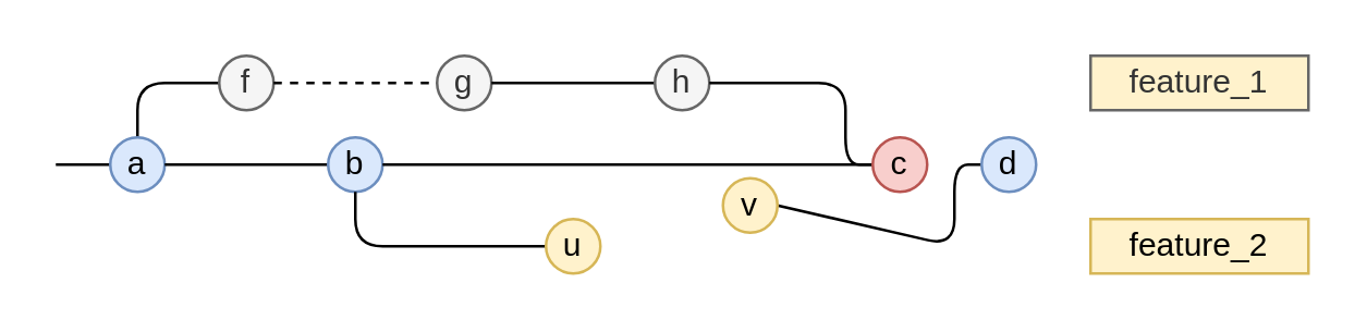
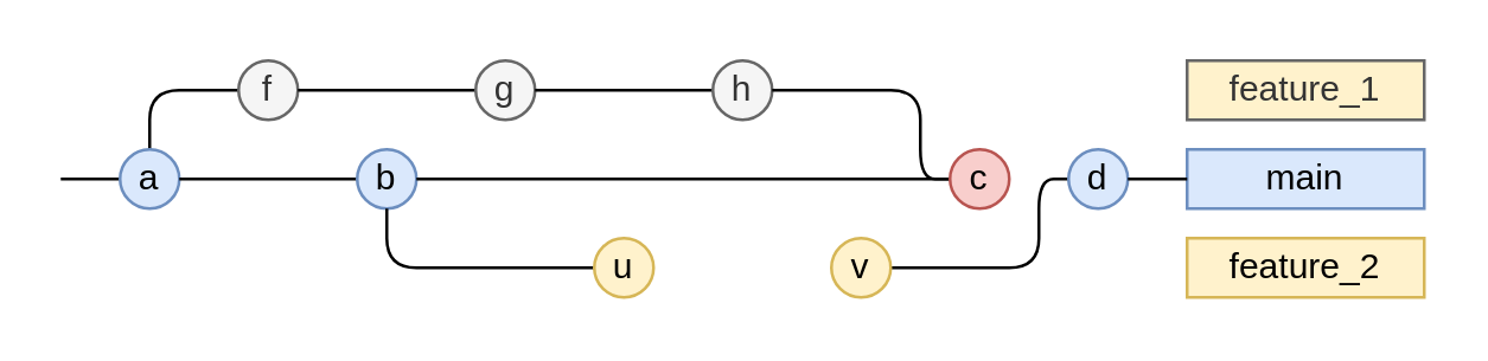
- <mxCell id="5" value="" style="endArrow=none;html=1;rounded=1;exitX=1;exitY=0.5;exitDx=0;exitDy=0;entryX=0;entryY=0.5;entryDx=0;entryDy=0;dashed=1;" edge="1" parent="1" source="4" target="6"><mxGeometry width="50" height="50" relative="1" as="geometry"><mxPoint x="100" y="30" as="sourcePoint" /><mxPoint x="160" y="30" as="targetPoint" /></mxGeometry></mxCell>
+ <mxCell id="5" value="" style="endArrow=none;html=1;rounded=1;exitX=1;exitY=0.5;exitDx=0;exitDy=0;entryX=0;entryY=0.5;entryDx=0;entryDy=0;" edge="1" parent="1" source="4" target="6"><mxGeometry width="50" height="50" relative="1" as="geometry"><mxPoint x="100" y="30" as="sourcePoint" /><mxPoint x="160" y="30" as="targetPoint" /></mxGeometry></mxCell>
+ <mxCell id="19" value="" style="endArrow=none;html=1;rounded=1;exitX=1;exitY=0.5;exitDx=0;exitDy=0;entryX=0;entryY=0.5;entryDx=0;entryDy=0;" edge="1" parent="1" source="18" target="9"><mxGeometry width="50" height="50" relative="1" as="geometry"><mxPoint x="380" y="60" as="sourcePoint" /><mxPoint x="400" y="60" as="targetPoint" /></mxGeometry></mxCell>
+ <mxCell id="9" value="main" style="rounded=0;whiteSpace=wrap;html=1;fillColor=#dae8fc;strokeColor=#6c8ebf;" parent="1" vertex="1"><mxGeometry x="400" y="50" width="80" height="20" as="geometry" /></mxCell>
- <mxCell id="23" value="v" style="ellipse;whiteSpace=wrap;html=1;fillColor=#fff2cc;strokeColor=#d6b656;" vertex="1" parent="1"><mxGeometry x="265" y="65" width="20" height="20" as="geometry" /></mxCell>
+ <mxCell id="23" value="v" style="ellipse;whiteSpace=wrap;html=1;fillColor=#fff2cc;strokeColor=#d6b656;" vertex="1" parent="1"><mxGeometry x="280" y="80" width="20" height="20" as="geometry" /></mxCell>
